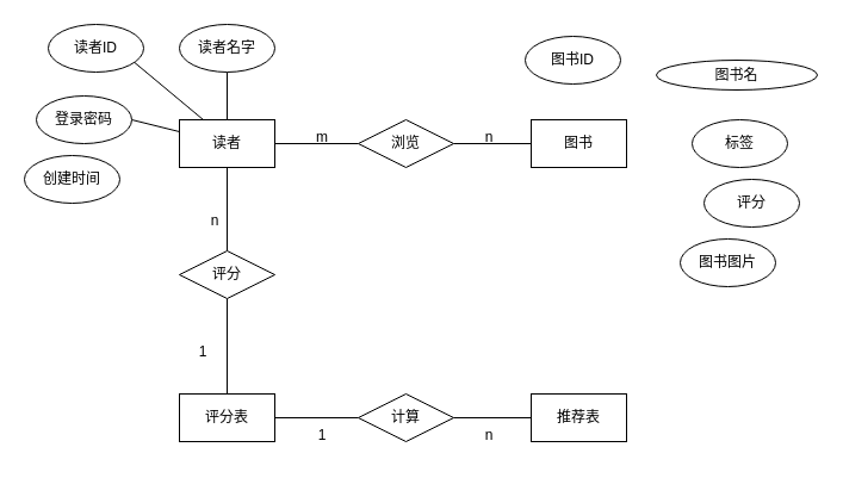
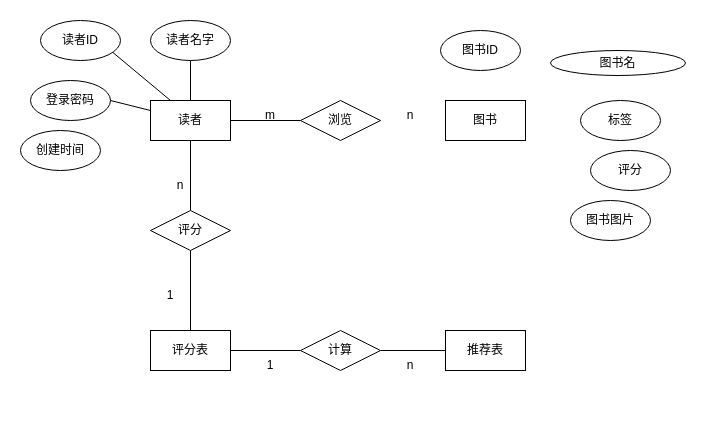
- <mxCell id="8" style="edgeStyle=orthogonalEdgeStyle;rounded=0;orthogonalLoop=1;jettySize=auto;html=1;exitX=1;exitY=0.5;exitDx=0;exitDy=0;endArrow=none;endFill=0;" edge="1" parent="1" source="9" target="10"><mxGeometry relative="1" as="geometry" /></mxCell>
